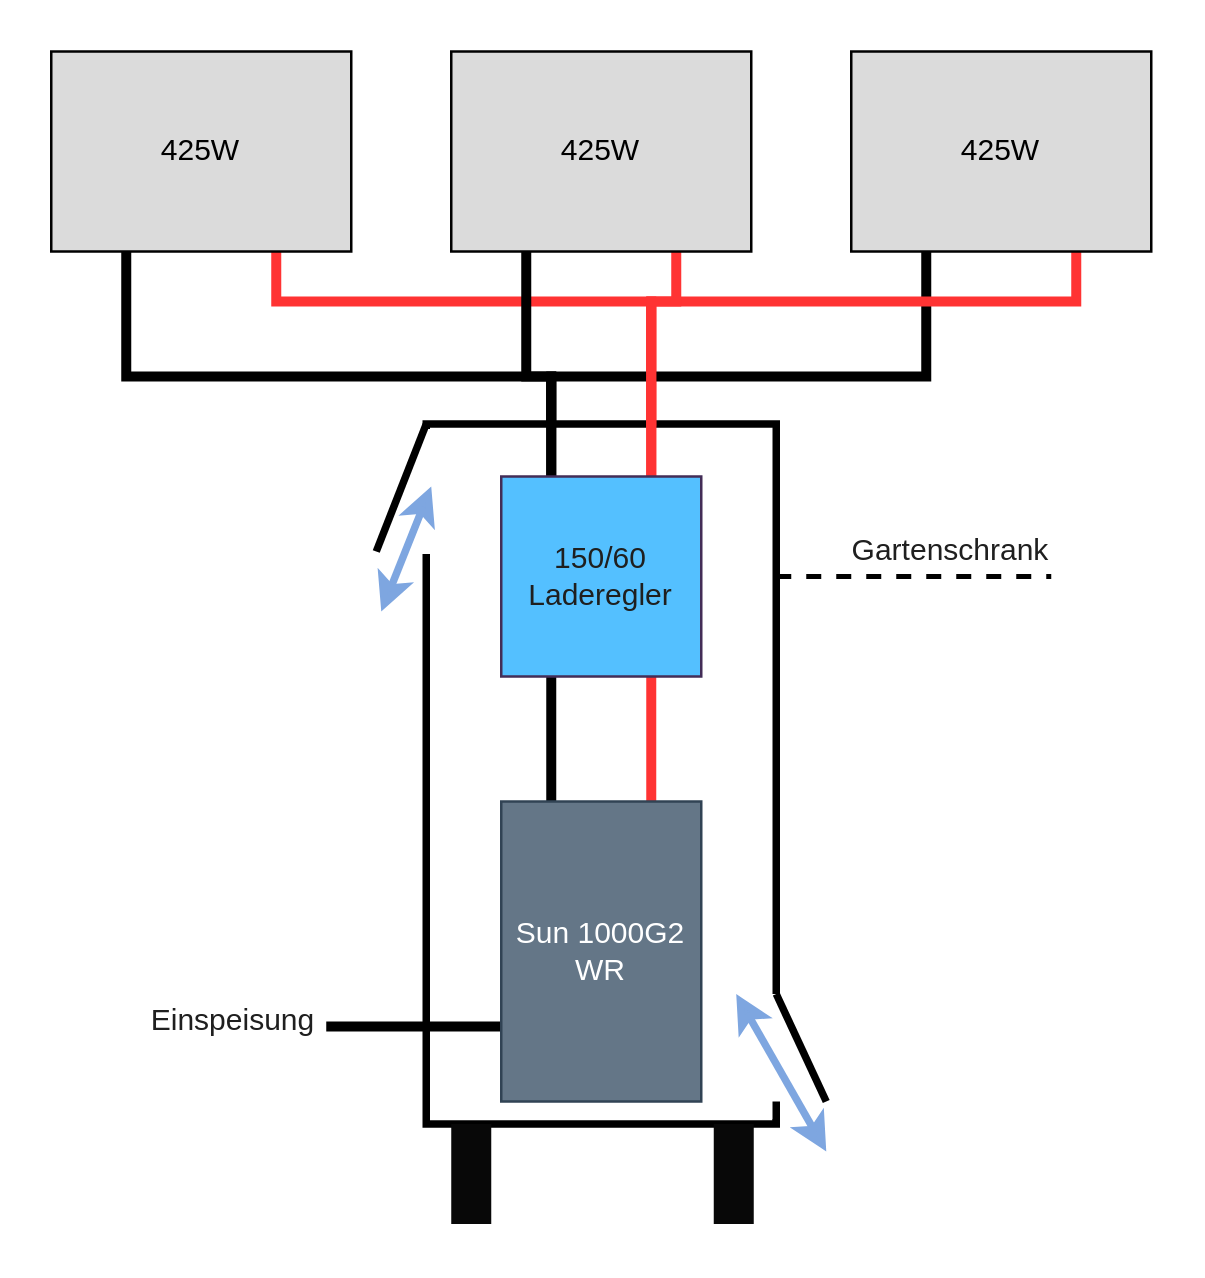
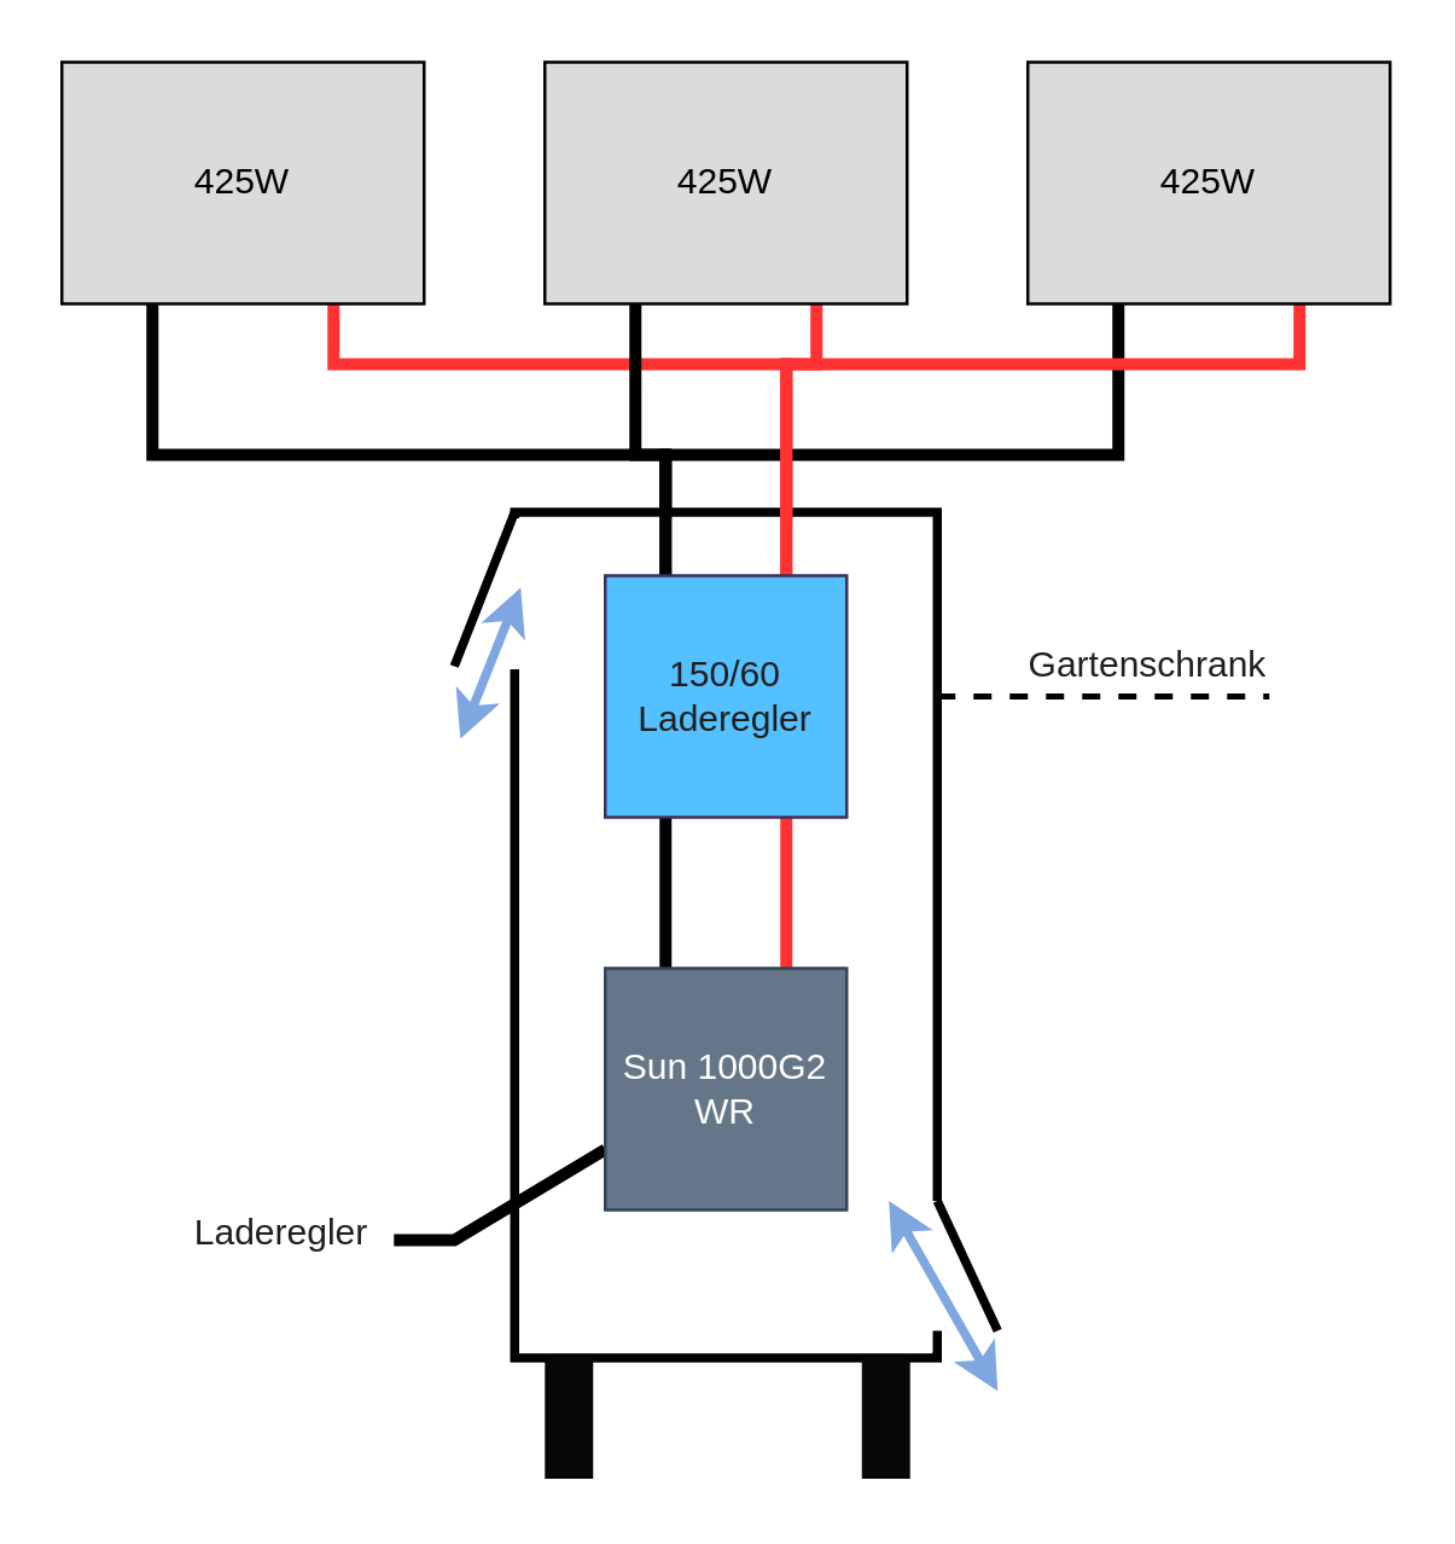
- <mxCell id="15" value="Sun 1000G2&lt;br&gt;WR" style="rounded=0;whiteSpace=wrap;html=1;fillColor=#647687;fontColor=#ffffff;strokeColor=#314354;" vertex="1" parent="1"><mxGeometry x="200" y="320" width="80" height="120" as="geometry" /></mxCell>
+ <mxCell id="15" value="Sun 1000G2&lt;br&gt;WR" style="rounded=0;whiteSpace=wrap;html=1;fillColor=#647687;fontColor=#ffffff;strokeColor=#314354;" vertex="1" parent="1"><mxGeometry x="200" y="320" width="80" height="80" as="geometry" /></mxCell>
- <mxCell id="30" value="Einspeisung" style="rounded=0;whiteSpace=wrap;html=1;shadow=0;glass=0;dashed=1;sketch=0;strokeWidth=3;fontColor=#1F1F1F;fillColor=none;strokeColor=none;" vertex="1" parent="1"><mxGeometry x="33" y="378" width="120" height="60" as="geometry" /></mxCell>
+ <mxCell id="30" value="Laderegler" style="rounded=0;whiteSpace=wrap;html=1;shadow=0;glass=0;dashed=1;sketch=0;strokeWidth=3;fontColor=#1F1F1F;fillColor=none;strokeColor=none;" vertex="1" parent="1"><mxGeometry x="33" y="378" width="120" height="60" as="geometry" /></mxCell>
